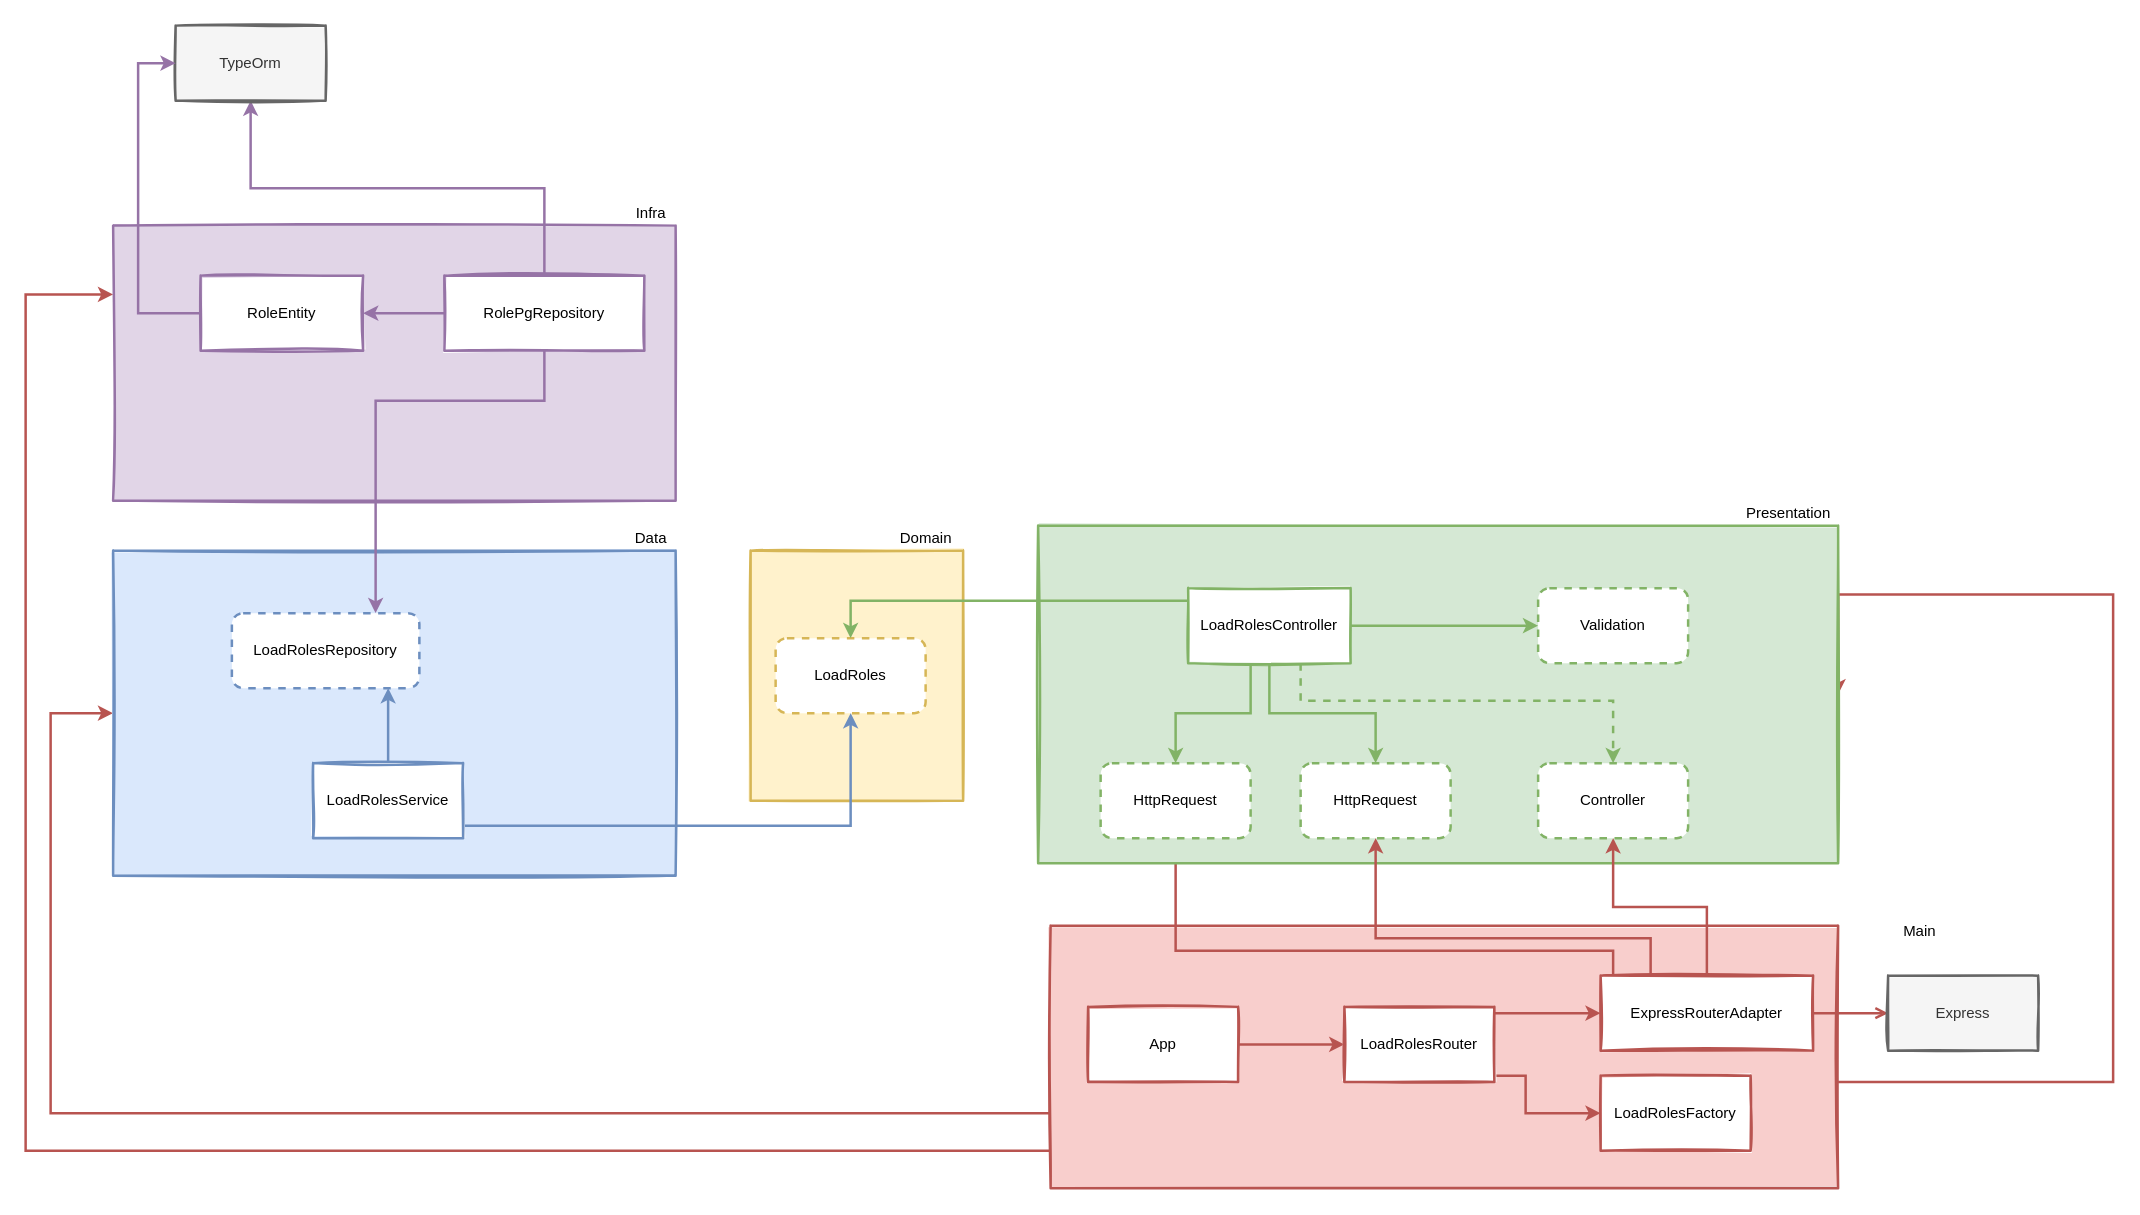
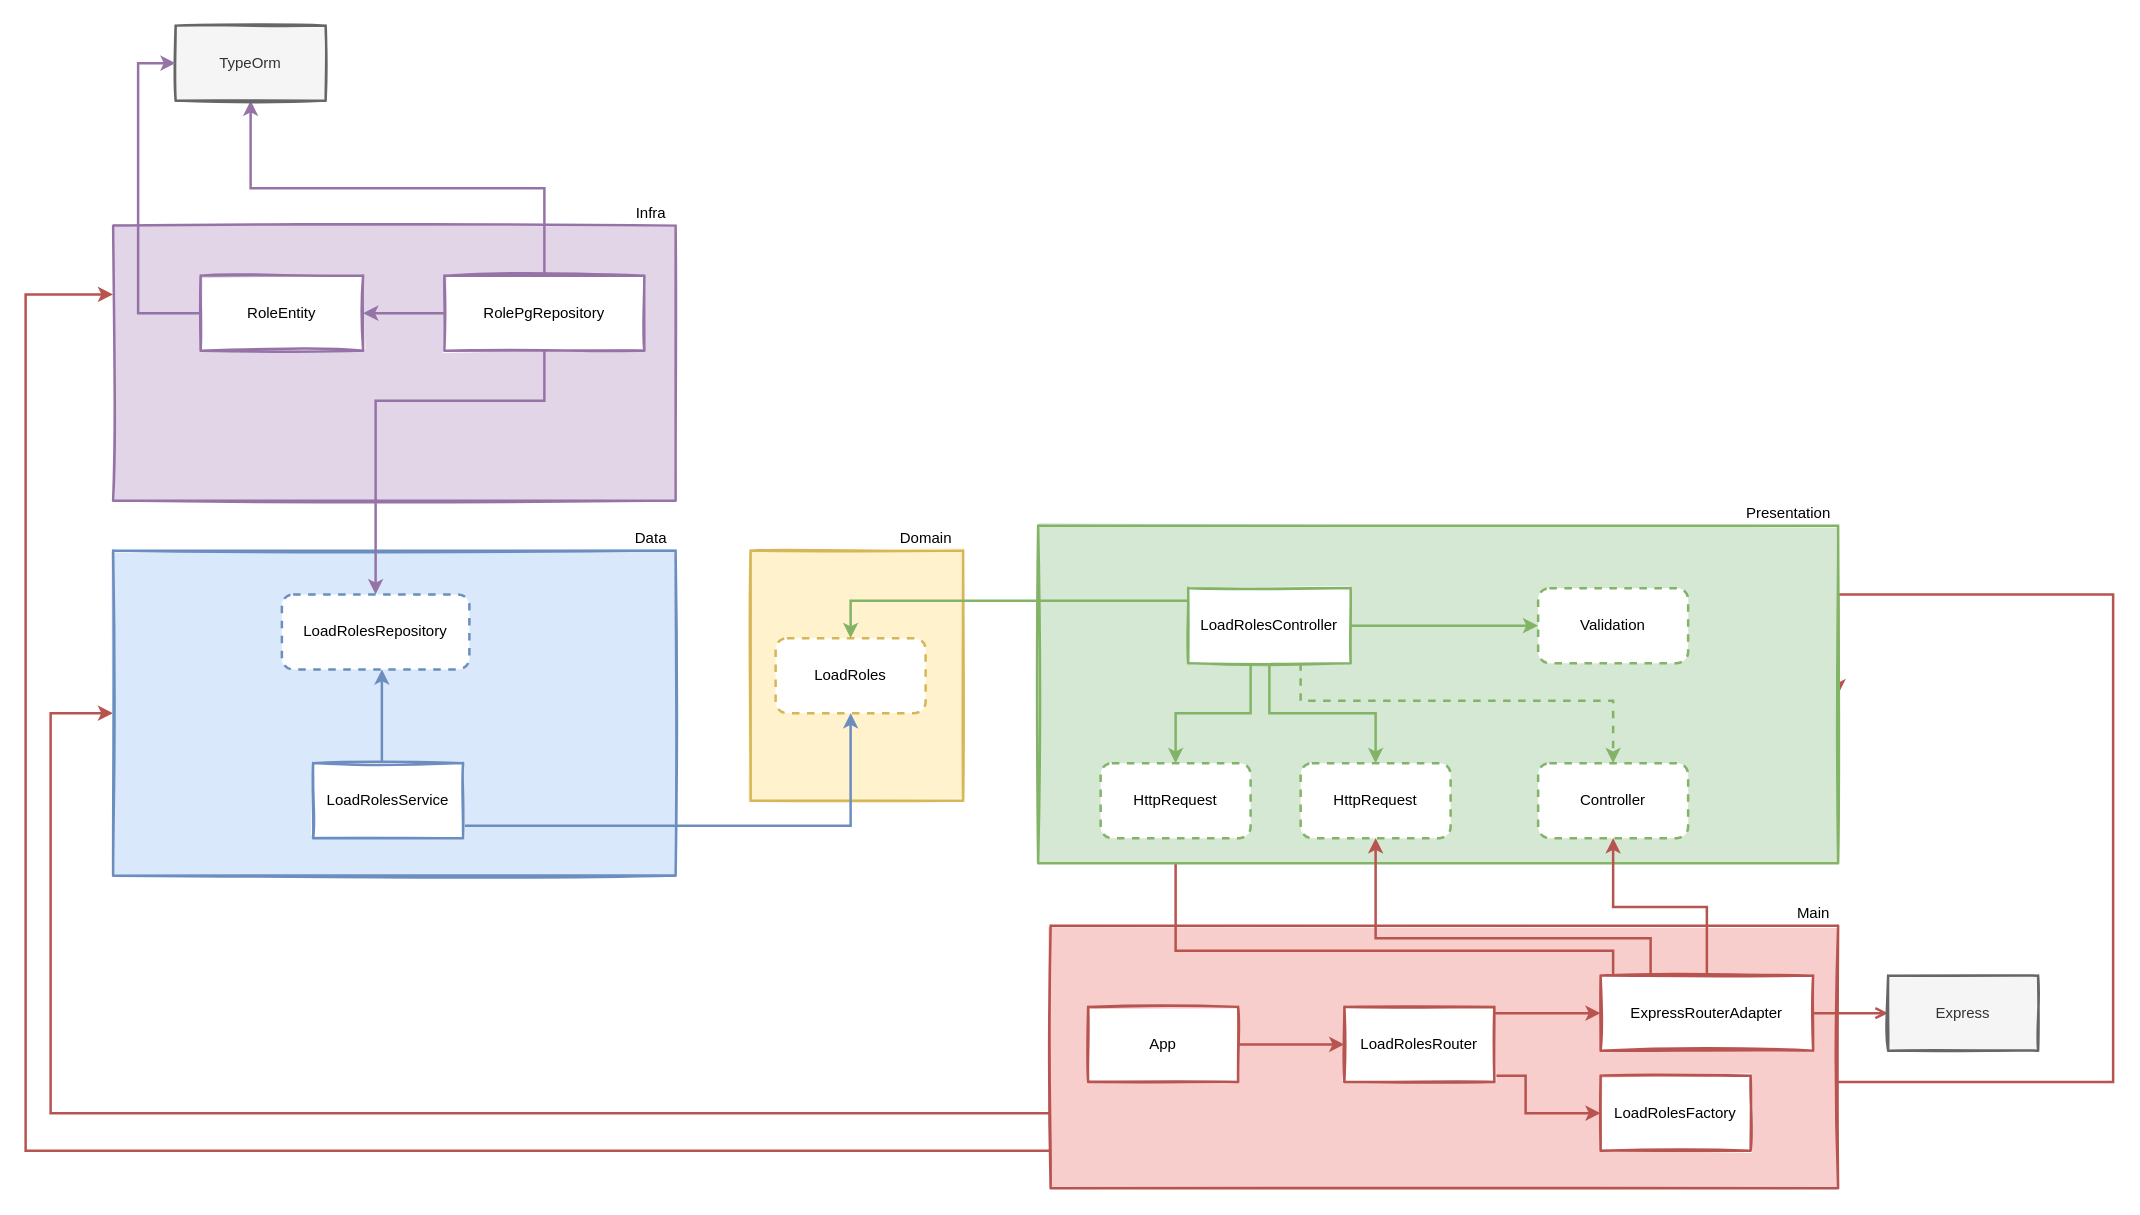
- <mxCell id="37" value="LoadRolesRepository" style="rounded=1;whiteSpace=wrap;html=1;shadow=0;glass=0;sketch=0;strokeWidth=2;strokeColor=#6c8ebf;fillColor=#FFFFFF;dashed=1;" parent="1" vertex="1"><mxGeometry x="185" y="490" width="150" height="60" as="geometry" /></mxCell>
+ <mxCell id="37" value="LoadRolesRepository" style="rounded=1;whiteSpace=wrap;html=1;shadow=0;glass=0;sketch=0;strokeWidth=2;strokeColor=#6c8ebf;fillColor=#FFFFFF;dashed=1;" parent="1" vertex="1"><mxGeometry x="225" y="475" width="150" height="60" as="geometry" /></mxCell>
- <mxCell id="15" value="Main" style="text;html=1;align=center;verticalAlign=middle;resizable=0;points=[];autosize=1;" parent="1" vertex="1"><mxGeometry x="1515" y="735" width="40" height="20" as="geometry" /></mxCell>
+ <mxCell id="15" value="Main" style="text;html=1;align=center;verticalAlign=middle;resizable=0;points=[];autosize=1;" parent="1" vertex="1"><mxGeometry x="1430" y="720" width="40" height="20" as="geometry" /></mxCell>
